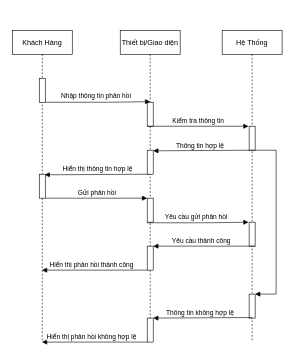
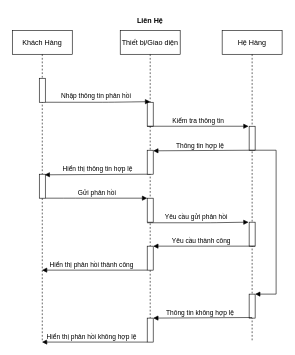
+ <mxCell id="14" value="Liên Hệ" style="text;align=center;fontStyle=1;verticalAlign=middle;spacingLeft=3;spacingRight=3;strokeColor=none;rotatable=0;points=[[0,0.5],[1,0.5]];portConstraint=eastwest;" vertex="1" parent="1"><mxGeometry x="210" y="20" width="80" height="26" as="geometry" /></mxCell>
- <mxCell id="7" value="Hệ Thống" style="shape=umlLifeline;perimeter=lifelinePerimeter;container=1;collapsible=0;recursiveResize=0;rounded=0;shadow=0;strokeWidth=1;" vertex="1" parent="1"><mxGeometry x="370" y="50" width="100" height="520" as="geometry" /></mxCell>
+ <mxCell id="7" value="Hệ Hàng" style="shape=umlLifeline;perimeter=lifelinePerimeter;container=1;collapsible=0;recursiveResize=0;rounded=0;shadow=0;strokeWidth=1;" vertex="1" parent="1"><mxGeometry x="370" y="50" width="100" height="520" as="geometry" /></mxCell>
